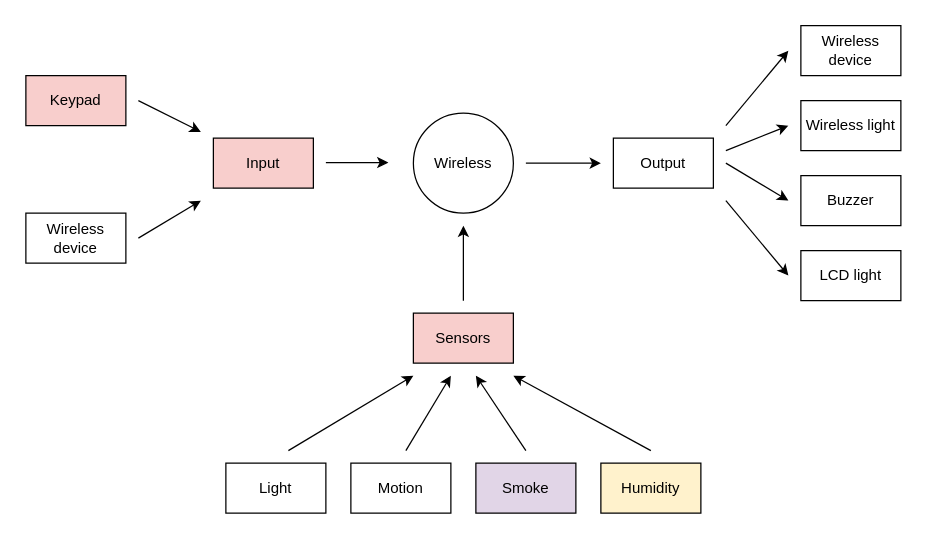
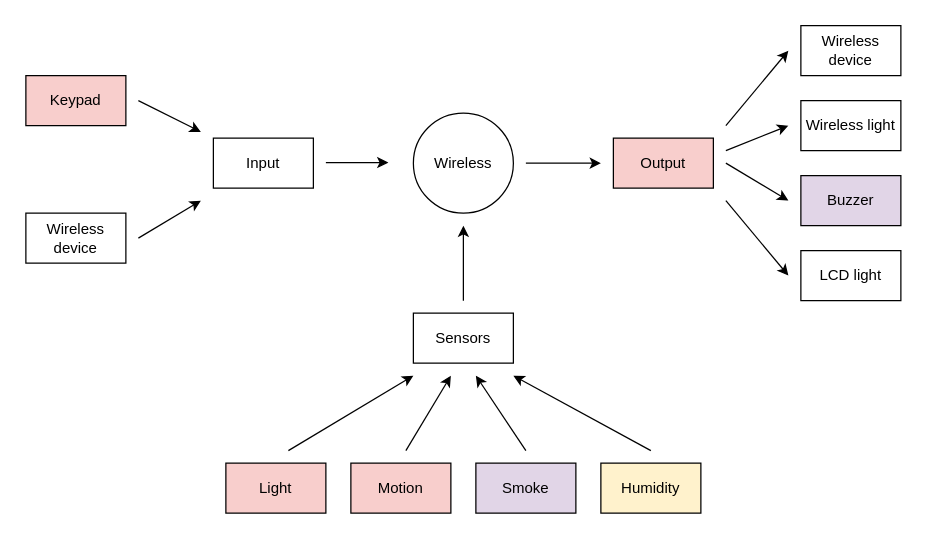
- <mxCell id="5" value="Input" style="rounded=0;whiteSpace=wrap;html=1;fillColor=#f8cecc;" vertex="1" parent="1"><mxGeometry x="170" y="110" width="80" height="40" as="geometry" /></mxCell>
+ <mxCell id="5" value="Input" style="rounded=0;whiteSpace=wrap;html=1;" vertex="1" parent="1"><mxGeometry x="170" y="110" width="80" height="40" as="geometry" /></mxCell>
- <mxCell id="9" value="Output" style="rounded=0;whiteSpace=wrap;html=1;" vertex="1" parent="1"><mxGeometry x="490" y="110" width="80" height="40" as="geometry" /></mxCell>
+ <mxCell id="9" value="Output" style="rounded=0;whiteSpace=wrap;html=1;fillColor=#f8cecc;" vertex="1" parent="1"><mxGeometry x="490" y="110" width="80" height="40" as="geometry" /></mxCell>
- <mxCell id="18" value="Buzzer" style="rounded=0;whiteSpace=wrap;html=1;" vertex="1" parent="1"><mxGeometry x="640" y="140" width="80" height="40" as="geometry" /></mxCell>
+ <mxCell id="18" value="Buzzer" style="rounded=0;whiteSpace=wrap;html=1;fillColor=#e1d5e7;" vertex="1" parent="1"><mxGeometry x="640" y="140" width="80" height="40" as="geometry" /></mxCell>
- <mxCell id="20" value="Sensors" style="rounded=0;whiteSpace=wrap;html=1;fillColor=#f8cecc;" vertex="1" parent="1"><mxGeometry x="330" y="250" width="80" height="40" as="geometry" /></mxCell>
+ <mxCell id="20" value="Sensors" style="rounded=0;whiteSpace=wrap;html=1;" vertex="1" parent="1"><mxGeometry x="330" y="250" width="80" height="40" as="geometry" /></mxCell>
- <mxCell id="22" value="Light" style="rounded=0;whiteSpace=wrap;html=1;" vertex="1" parent="1"><mxGeometry x="180" y="370" width="80" height="40" as="geometry" /></mxCell>
+ <mxCell id="22" value="Light" style="rounded=0;whiteSpace=wrap;html=1;fillColor=#f8cecc;" vertex="1" parent="1"><mxGeometry x="180" y="370" width="80" height="40" as="geometry" /></mxCell>
- <mxCell id="23" value="Motion" style="rounded=0;whiteSpace=wrap;html=1;" vertex="1" parent="1"><mxGeometry x="280" y="370" width="80" height="40" as="geometry" /></mxCell>
+ <mxCell id="23" value="Motion" style="rounded=0;whiteSpace=wrap;html=1;fillColor=#f8cecc;" vertex="1" parent="1"><mxGeometry x="280" y="370" width="80" height="40" as="geometry" /></mxCell>
